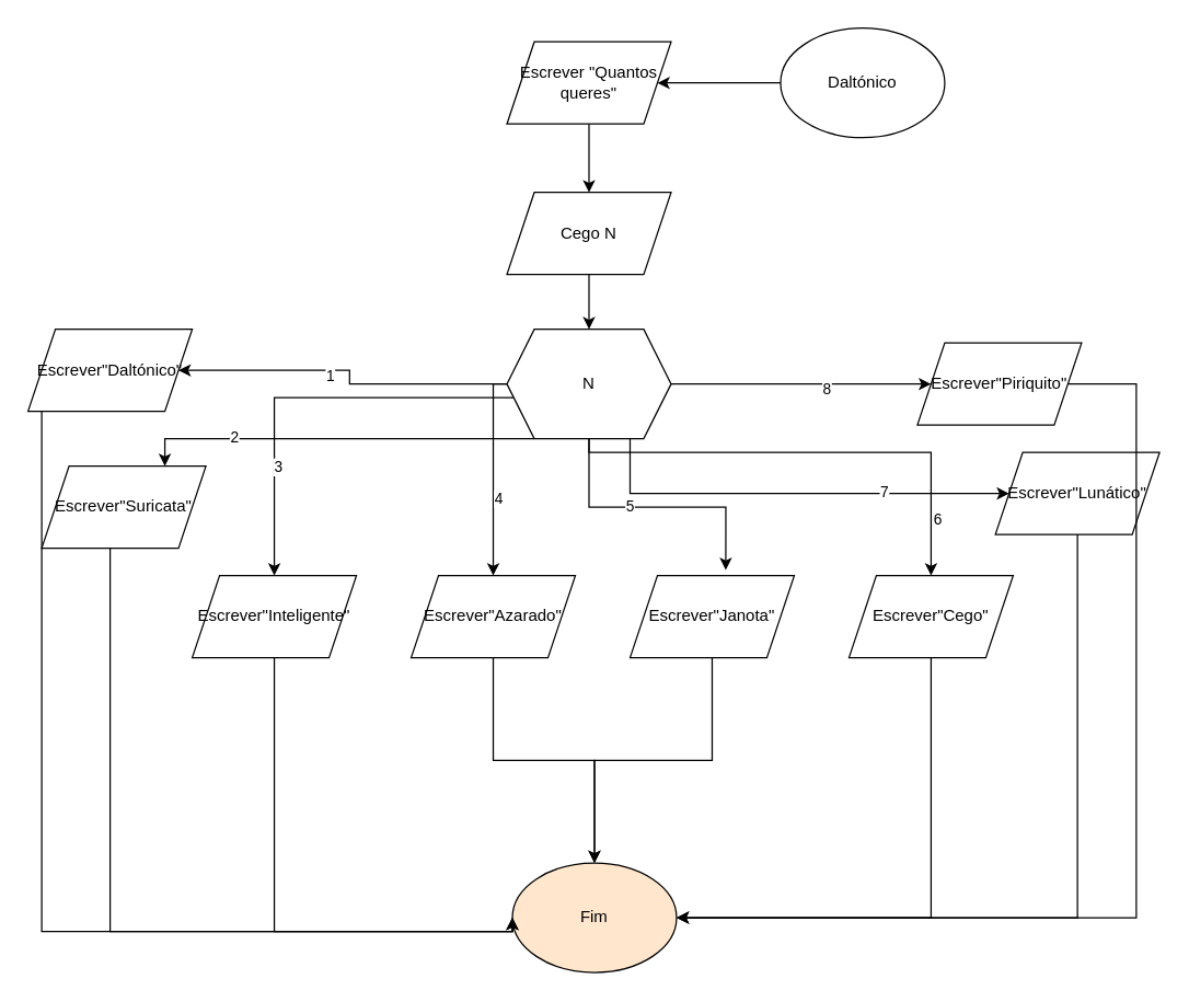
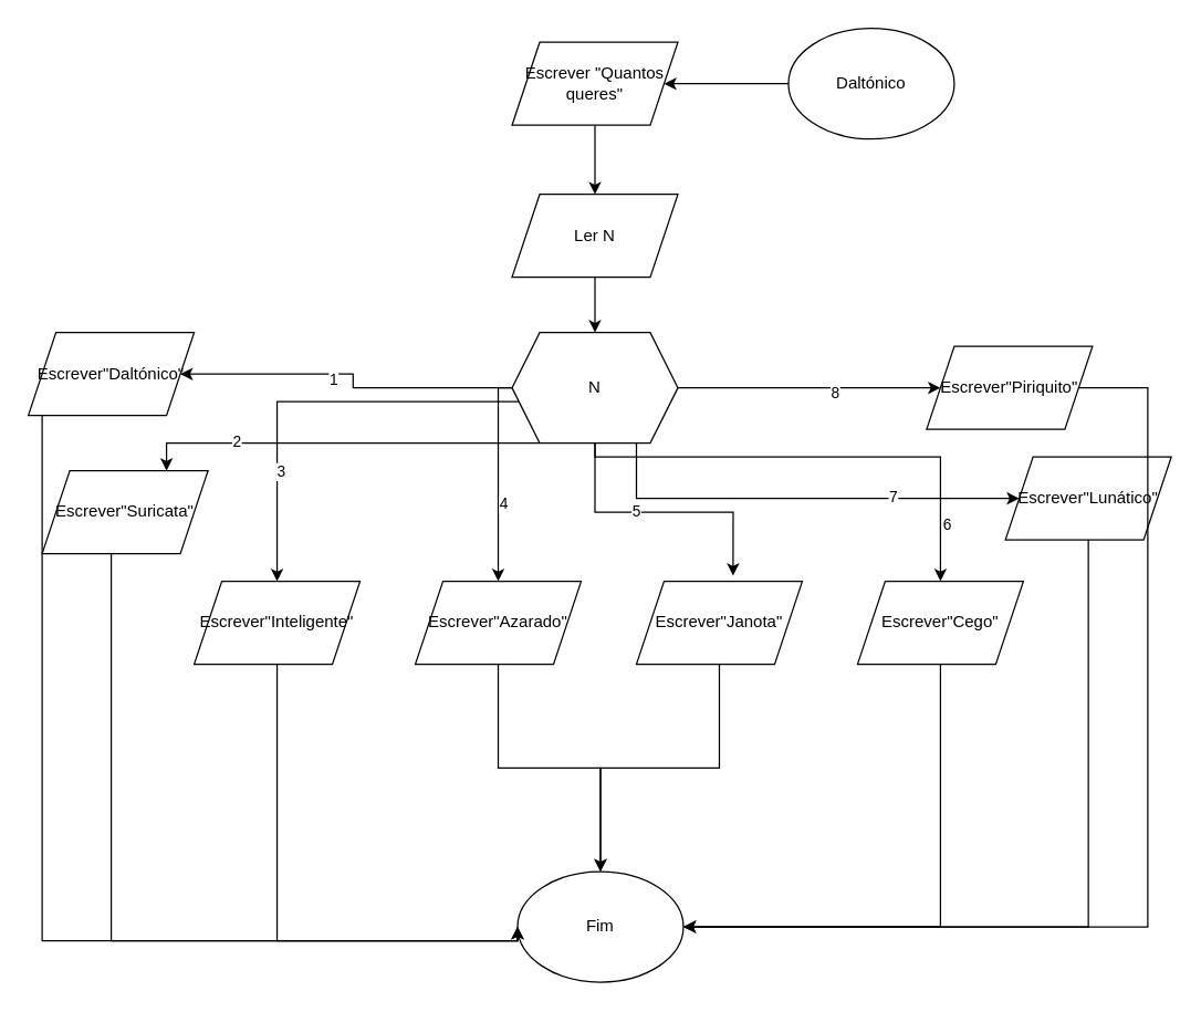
- <mxCell id="21" value="Cego N" style="shape=parallelogram;perimeter=parallelogramPerimeter;whiteSpace=wrap;html=1;fixedSize=1;" vertex="1" parent="1"><mxGeometry x="370" y="140" width="120" height="60" as="geometry" /></mxCell>
+ <mxCell id="21" value="Ler N" style="shape=parallelogram;perimeter=parallelogramPerimeter;whiteSpace=wrap;html=1;fixedSize=1;" vertex="1" parent="1"><mxGeometry x="370" y="140" width="120" height="60" as="geometry" /></mxCell>
- <mxCell id="4" value="Fim" style="ellipse;whiteSpace=wrap;html=1;fillColor=#ffe6cc;" vertex="1" parent="1"><mxGeometry x="374" y="630" width="120" height="80" as="geometry" /></mxCell>
+ <mxCell id="4" value="Fim" style="ellipse;whiteSpace=wrap;html=1;" vertex="1" parent="1"><mxGeometry x="374" y="630" width="120" height="80" as="geometry" /></mxCell>
